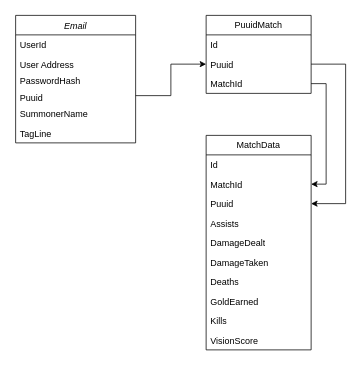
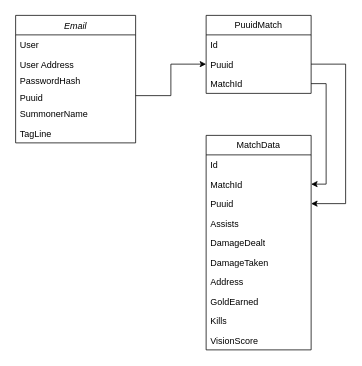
- <mxCell id="3" value="UserId" style="text;align=left;verticalAlign=top;spacingLeft=4;spacingRight=4;overflow=hidden;rotatable=0;points=[[0,0.5],[1,0.5]];portConstraint=eastwest;" vertex="1" parent="2"><mxGeometry y="26" width="160" height="26" as="geometry" /></mxCell>
+ <mxCell id="3" value="User" style="text;align=left;verticalAlign=top;spacingLeft=4;spacingRight=4;overflow=hidden;rotatable=0;points=[[0,0.5],[1,0.5]];portConstraint=eastwest;" vertex="1" parent="2"><mxGeometry y="26" width="160" height="26" as="geometry" /></mxCell>
- <mxCell id="21" value="Deaths" style="text;strokeColor=none;fillColor=none;align=left;verticalAlign=top;spacingLeft=4;spacingRight=4;overflow=hidden;rotatable=0;points=[[0,0.5],[1,0.5]];portConstraint=eastwest;whiteSpace=wrap;html=1;" vertex="1" parent="14"><mxGeometry y="182" width="140" height="26" as="geometry" /></mxCell>
+ <mxCell id="21" value="Address" style="text;strokeColor=none;fillColor=none;align=left;verticalAlign=top;spacingLeft=4;spacingRight=4;overflow=hidden;rotatable=0;points=[[0,0.5],[1,0.5]];portConstraint=eastwest;whiteSpace=wrap;html=1;" vertex="1" parent="14"><mxGeometry y="182" width="140" height="26" as="geometry" /></mxCell>
